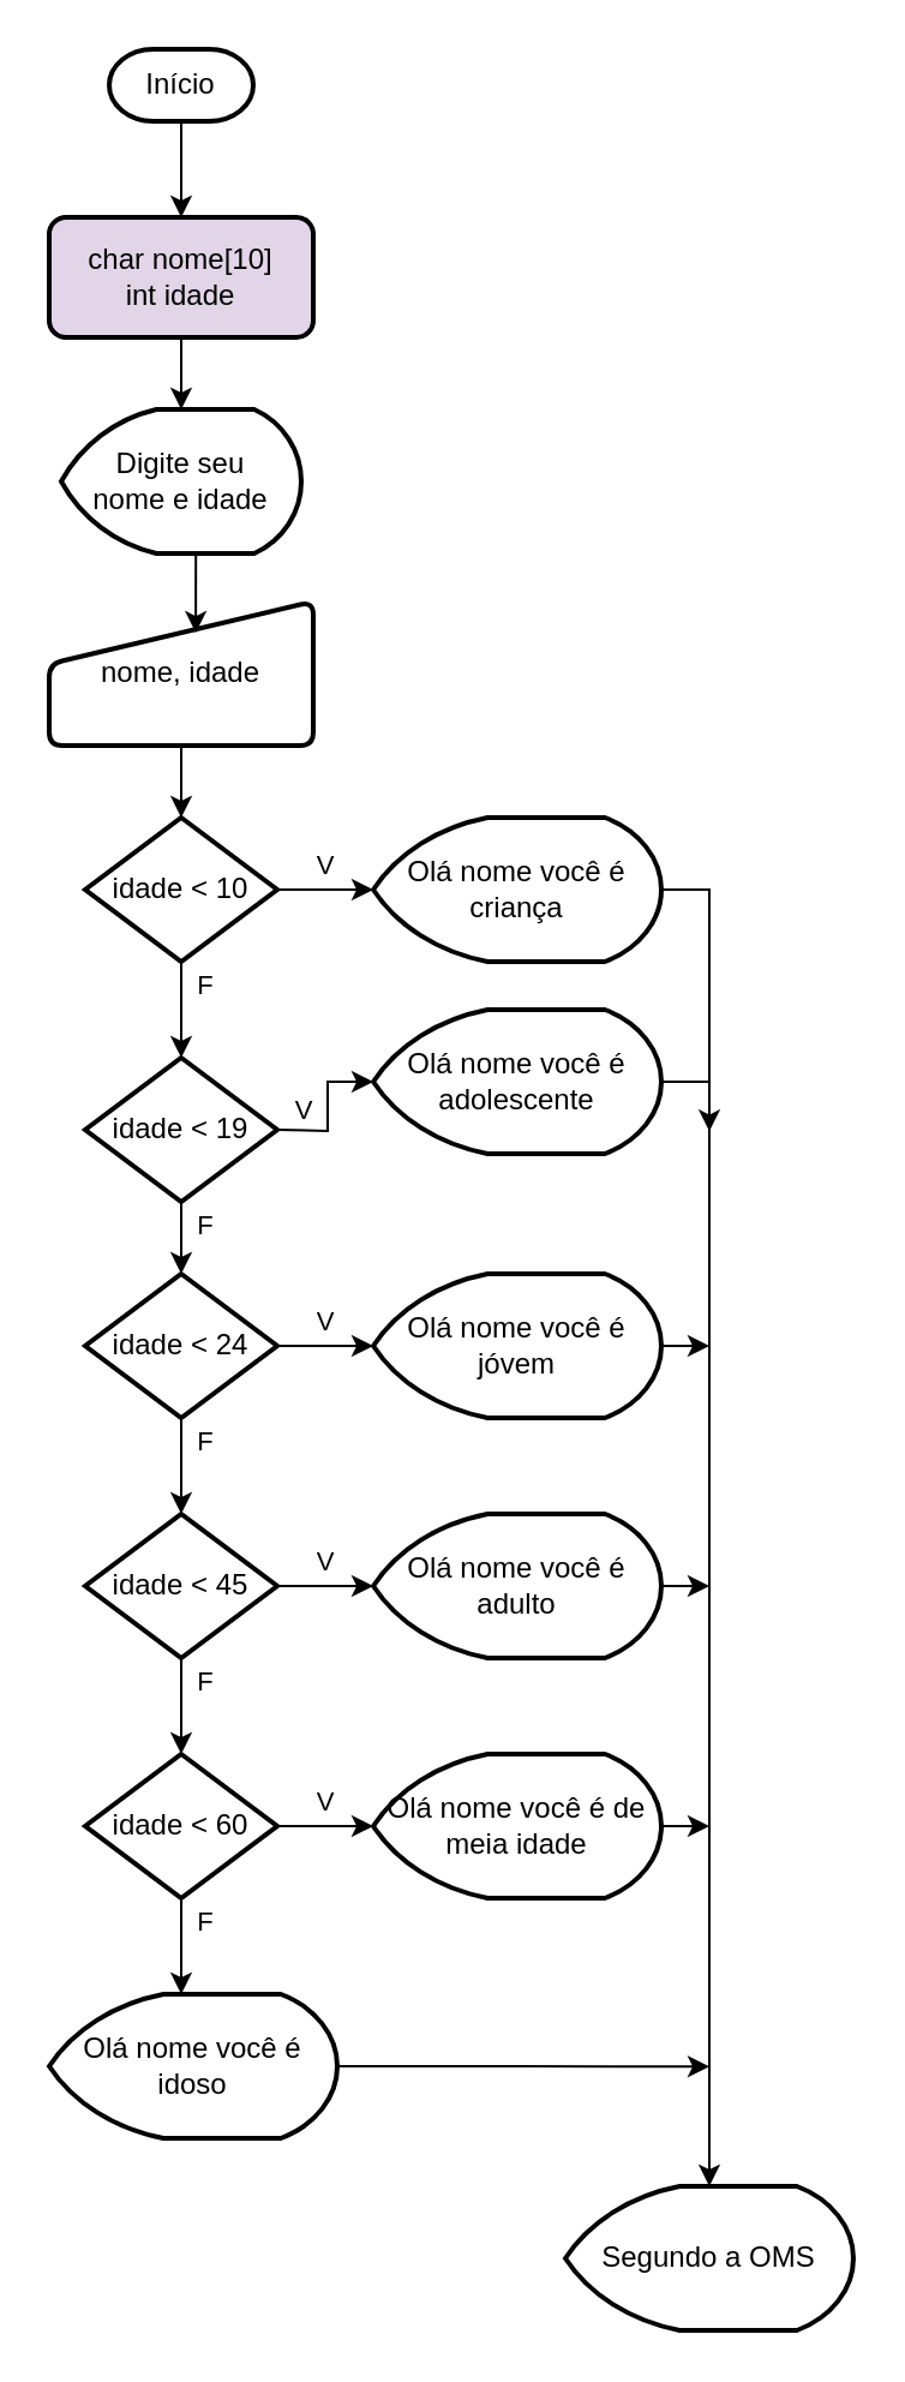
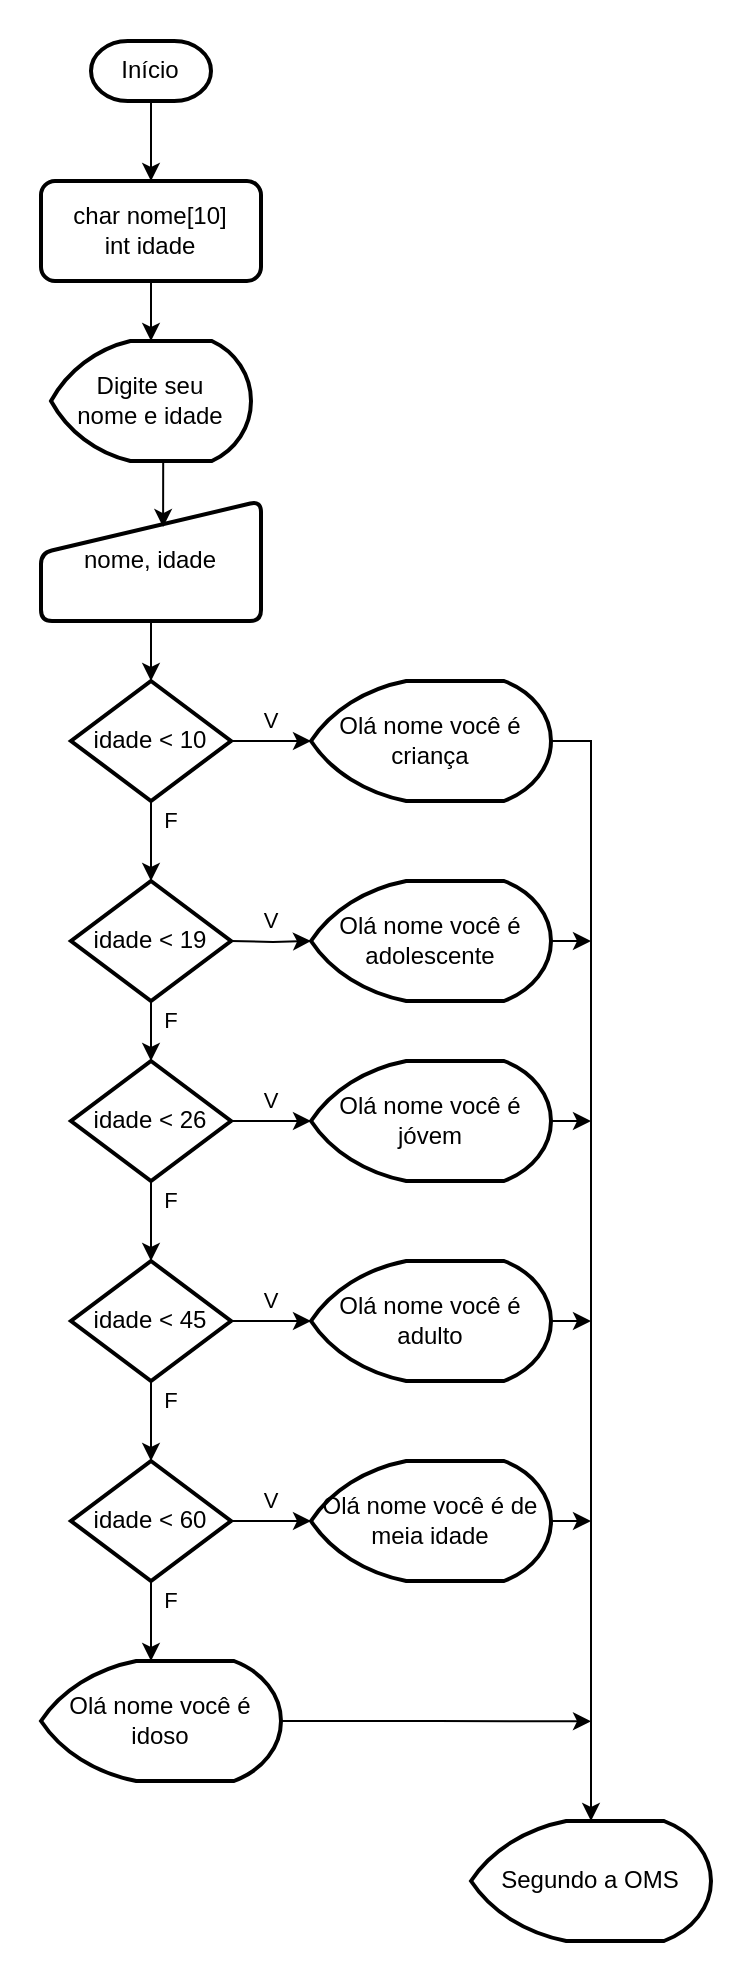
- <mxCell id="5" value="char nome[10]&lt;br&gt;int idade" style="rounded=1;whiteSpace=wrap;html=1;absoluteArcSize=1;arcSize=14;strokeWidth=2;fillColor=#e1d5e7;" vertex="1" parent="1"><mxGeometry x="20" y="90" width="110" height="50" as="geometry" /></mxCell>
+ <mxCell id="5" value="char nome[10]&lt;br&gt;int idade" style="rounded=1;whiteSpace=wrap;html=1;absoluteArcSize=1;arcSize=14;strokeWidth=2;" vertex="1" parent="1"><mxGeometry x="20" y="90" width="110" height="50" as="geometry" /></mxCell>
- <mxCell id="19" value="Olá nome você é adolescente" style="strokeWidth=2;html=1;shape=mxgraph.flowchart.display;whiteSpace=wrap;" vertex="1" parent="1"><mxGeometry x="155" y="420" width="120" height="60" as="geometry" /></mxCell>
+ <mxCell id="19" value="Olá nome você é adolescente" style="strokeWidth=2;html=1;shape=mxgraph.flowchart.display;whiteSpace=wrap;" vertex="1" parent="1"><mxGeometry x="155" y="440" width="120" height="60" as="geometry" /></mxCell>
- <mxCell id="27" value="idade &amp;lt; 24" style="strokeWidth=2;html=1;shape=mxgraph.flowchart.decision;whiteSpace=wrap;" vertex="1" parent="1"><mxGeometry x="35" y="530" width="80" height="60" as="geometry" /></mxCell>
+ <mxCell id="27" value="idade &amp;lt; 26" style="strokeWidth=2;html=1;shape=mxgraph.flowchart.decision;whiteSpace=wrap;" vertex="1" parent="1"><mxGeometry x="35" y="530" width="80" height="60" as="geometry" /></mxCell>
